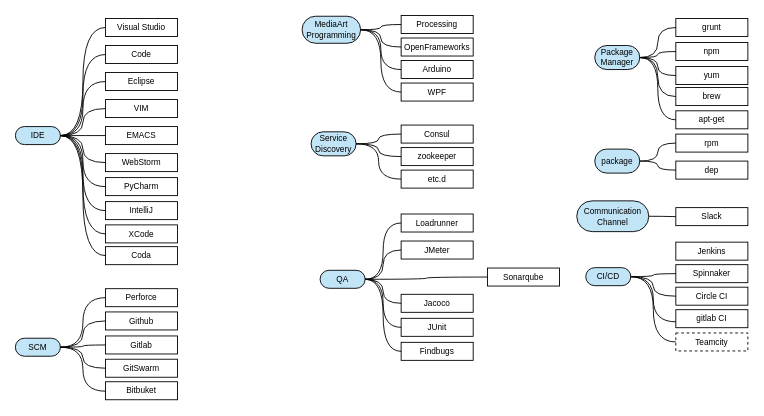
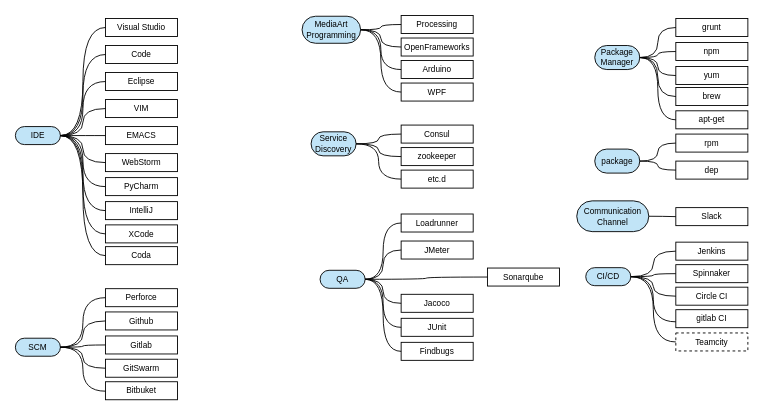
+ <mxCell id="5" value="" style="html=1;jettySize=18;fontSize=11;strokeWidth=1.2;rounded=1;arcSize=0;edgeStyle=orthogonalEdgeStyle;curved=1;startArrow=none;endArrow=none;exitX=1.01;exitY=0.5;exitPerimeter=1;entryX=-0.006;entryY=0.5;entryPerimeter=1;" edge="1" parent="1" source="4" target="2"><mxGeometry width="100" height="100" relative="1" as="geometry" /></mxCell>
